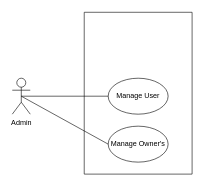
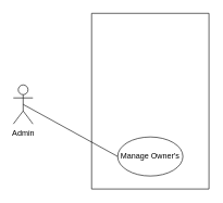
- <mxCell id="6" value="" style="endArrow=none;html=1;rounded=0;entryX=0;entryY=0.5;entryDx=0;entryDy=0;exitX=0.5;exitY=0.5;exitDx=0;exitDy=0;exitPerimeter=0;" edge="1" parent="1" source="5" target="3"><mxGeometry width="50" height="50" relative="1" as="geometry"><mxPoint x="400" y="170" as="sourcePoint" /><mxPoint x="450" y="120" as="targetPoint" /></mxGeometry></mxCell>
- <mxCell id="3" value="Manage User" style="ellipse;whiteSpace=wrap;html=1;" vertex="1" parent="1"><mxGeometry x="180" y="130" width="100" height="60" as="geometry" /></mxCell>
